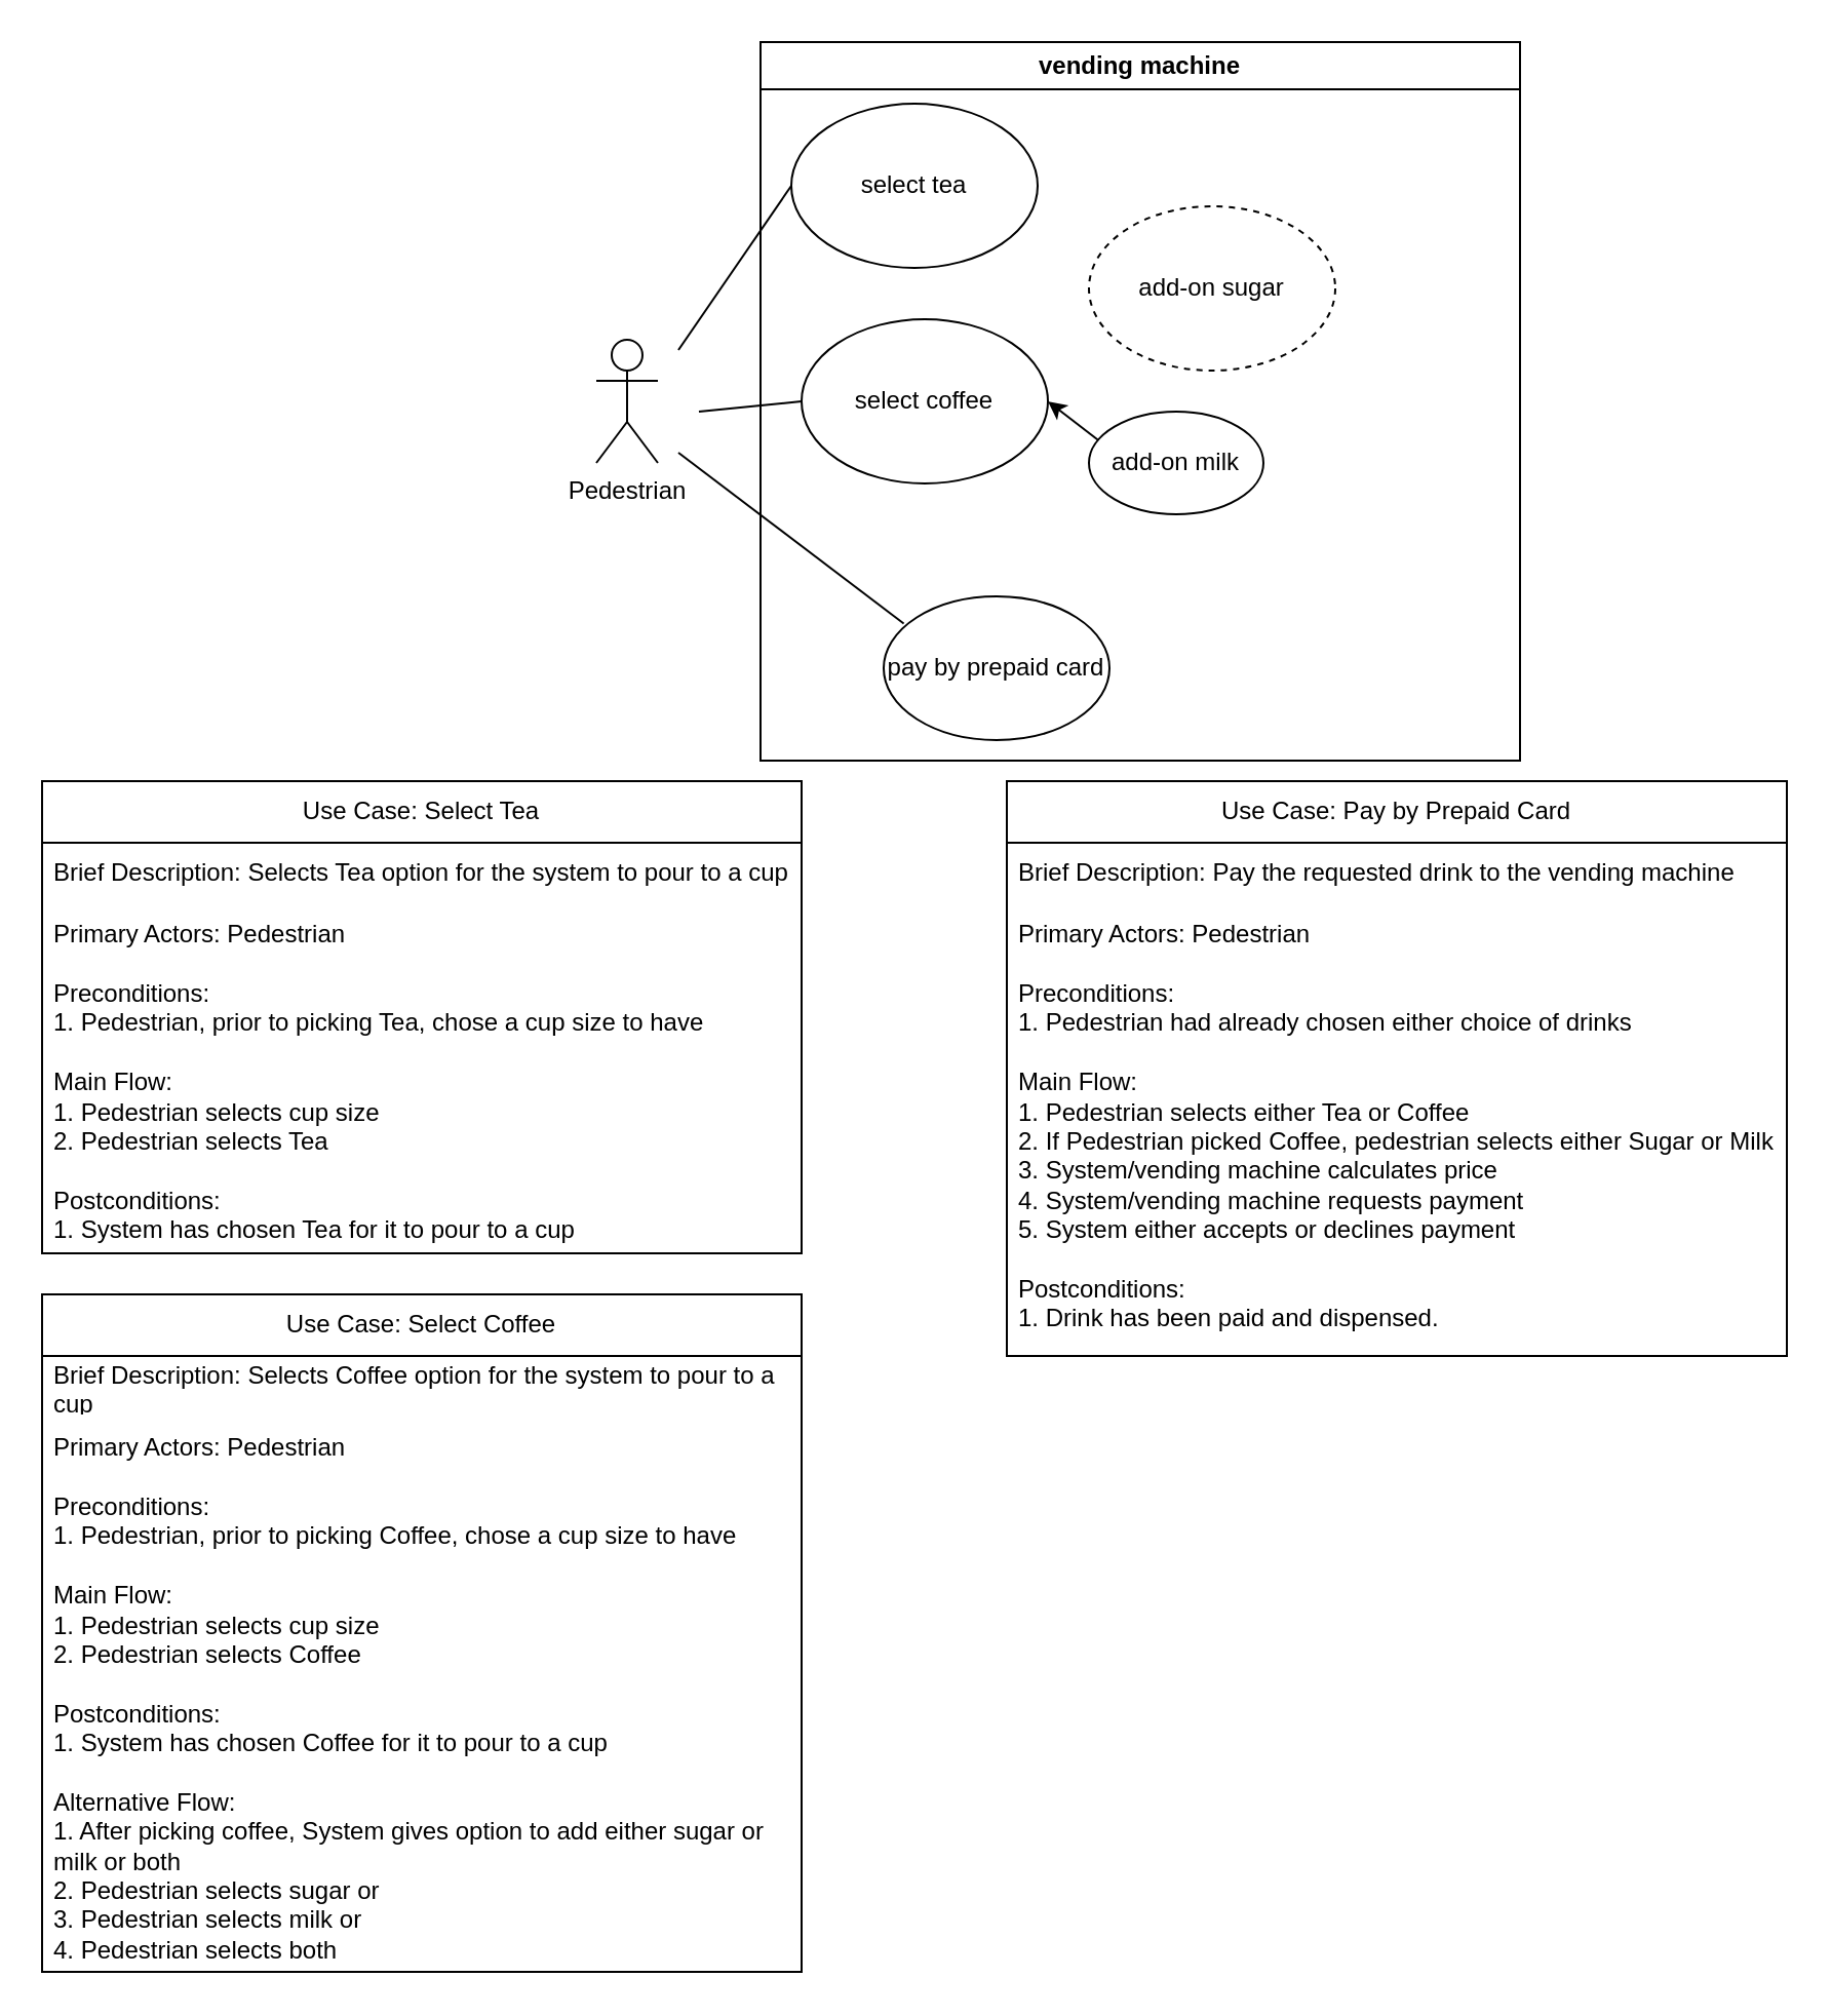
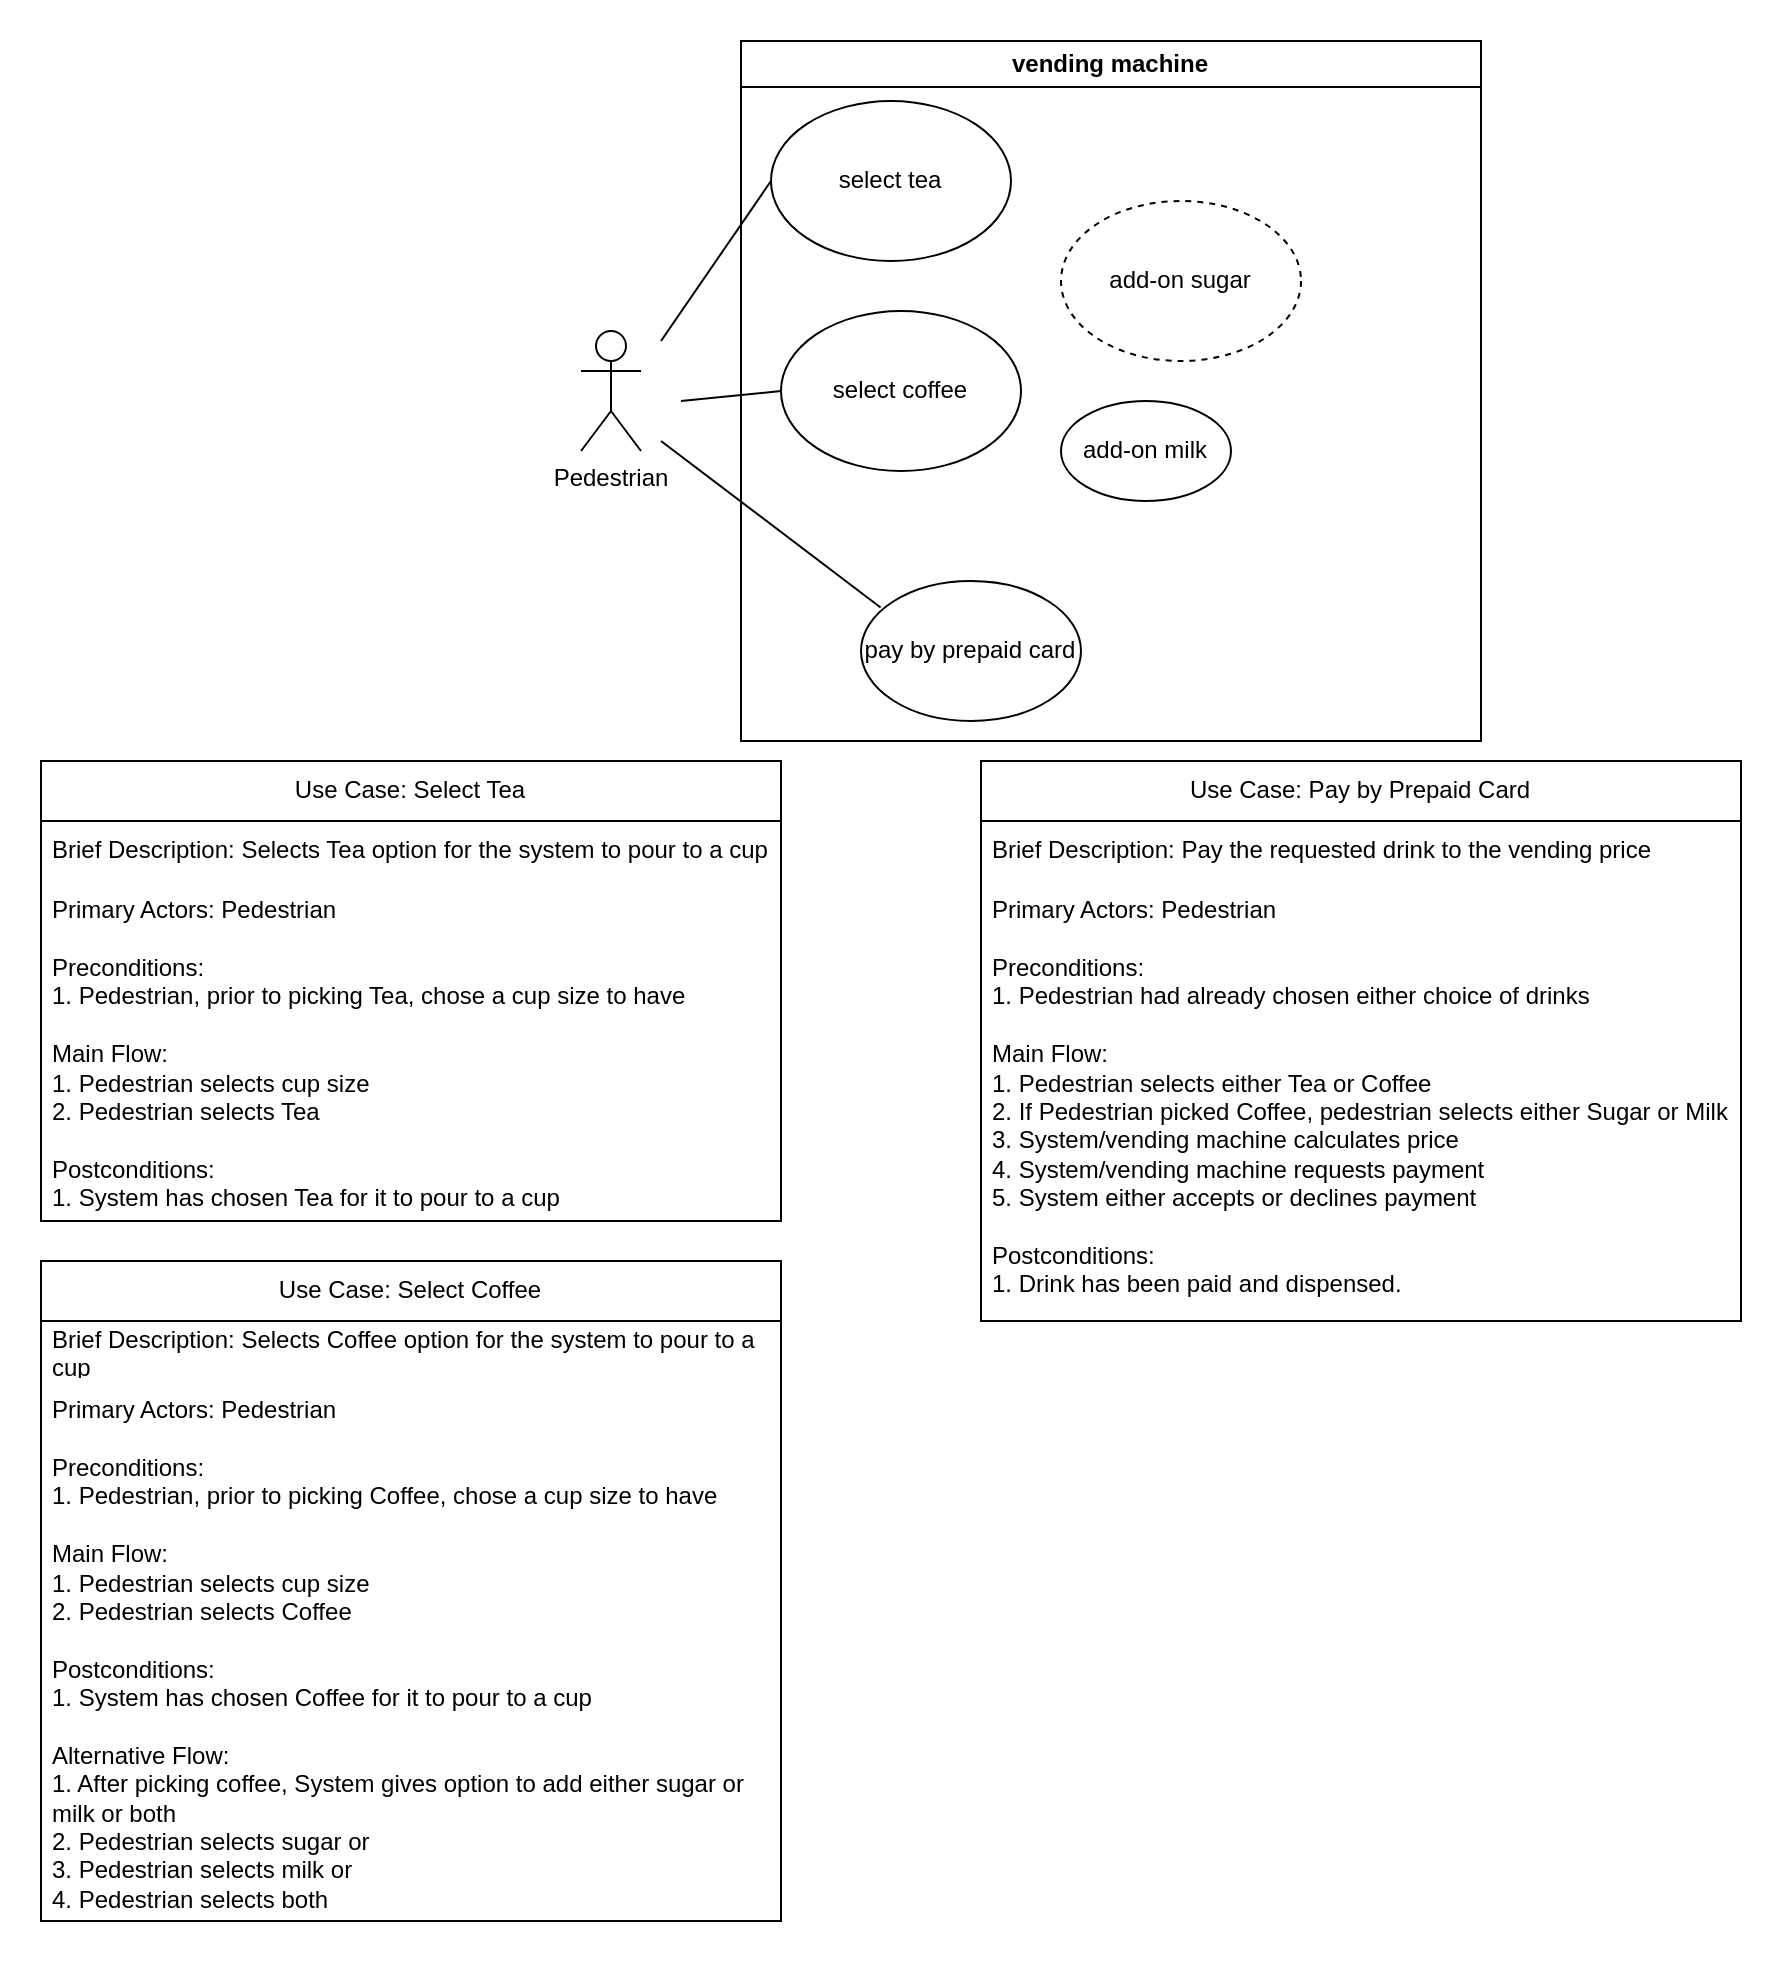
- <mxCell id="8" value="" style="endArrow=classic;html=1;rounded=0;exitX=0.055;exitY=0.28;exitDx=0;exitDy=0;exitPerimeter=0;entryX=1;entryY=0.5;entryDx=0;entryDy=0;" edge="1" parent="2" source="6" target="5"><mxGeometry width="50" height="50" relative="1" as="geometry"><mxPoint x="140" y="290" as="sourcePoint" /><mxPoint x="190" y="240" as="targetPoint" /></mxGeometry></mxCell>
- <mxCell id="14" value="Brief Description: Pay the requested drink to the vending machine" style="text;strokeColor=none;fillColor=none;align=left;verticalAlign=middle;spacingLeft=4;spacingRight=4;overflow=hidden;points=[[0,0.5],[1,0.5]];portConstraint=eastwest;rotatable=0;whiteSpace=wrap;html=1;" vertex="1" parent="13"><mxGeometry y="30" width="380" height="30" as="geometry" /></mxCell>
+ <mxCell id="14" value="Brief Description: Pay the requested drink to the vending price" style="text;strokeColor=none;fillColor=none;align=left;verticalAlign=middle;spacingLeft=4;spacingRight=4;overflow=hidden;points=[[0,0.5],[1,0.5]];portConstraint=eastwest;rotatable=0;whiteSpace=wrap;html=1;" vertex="1" parent="13"><mxGeometry y="30" width="380" height="30" as="geometry" /></mxCell>
